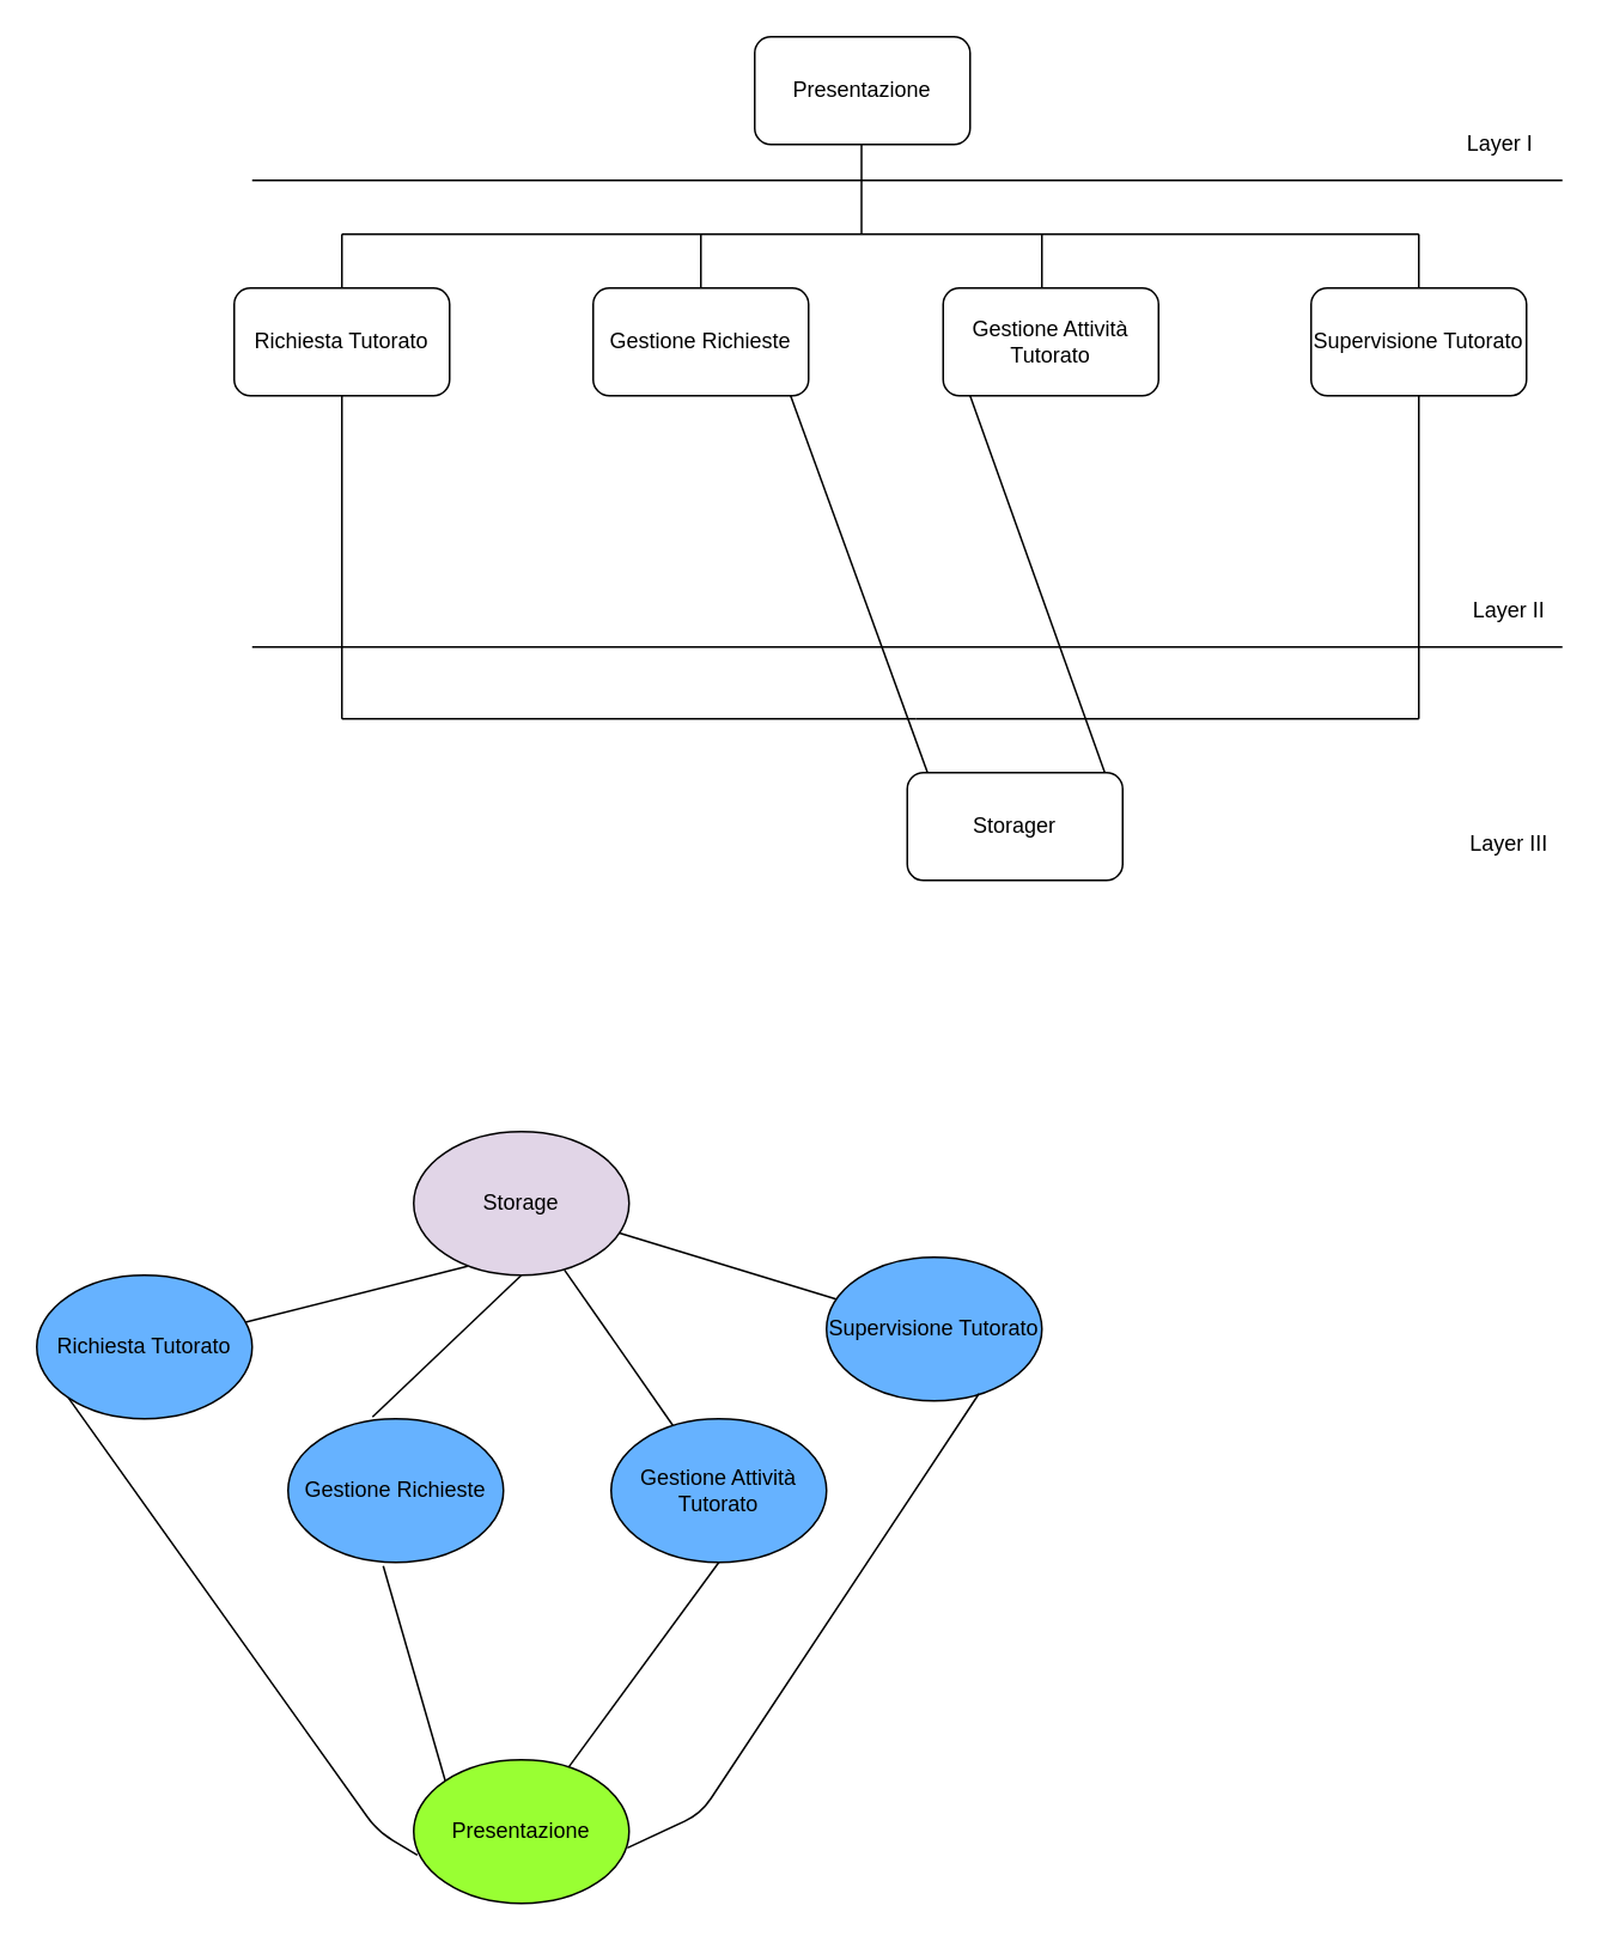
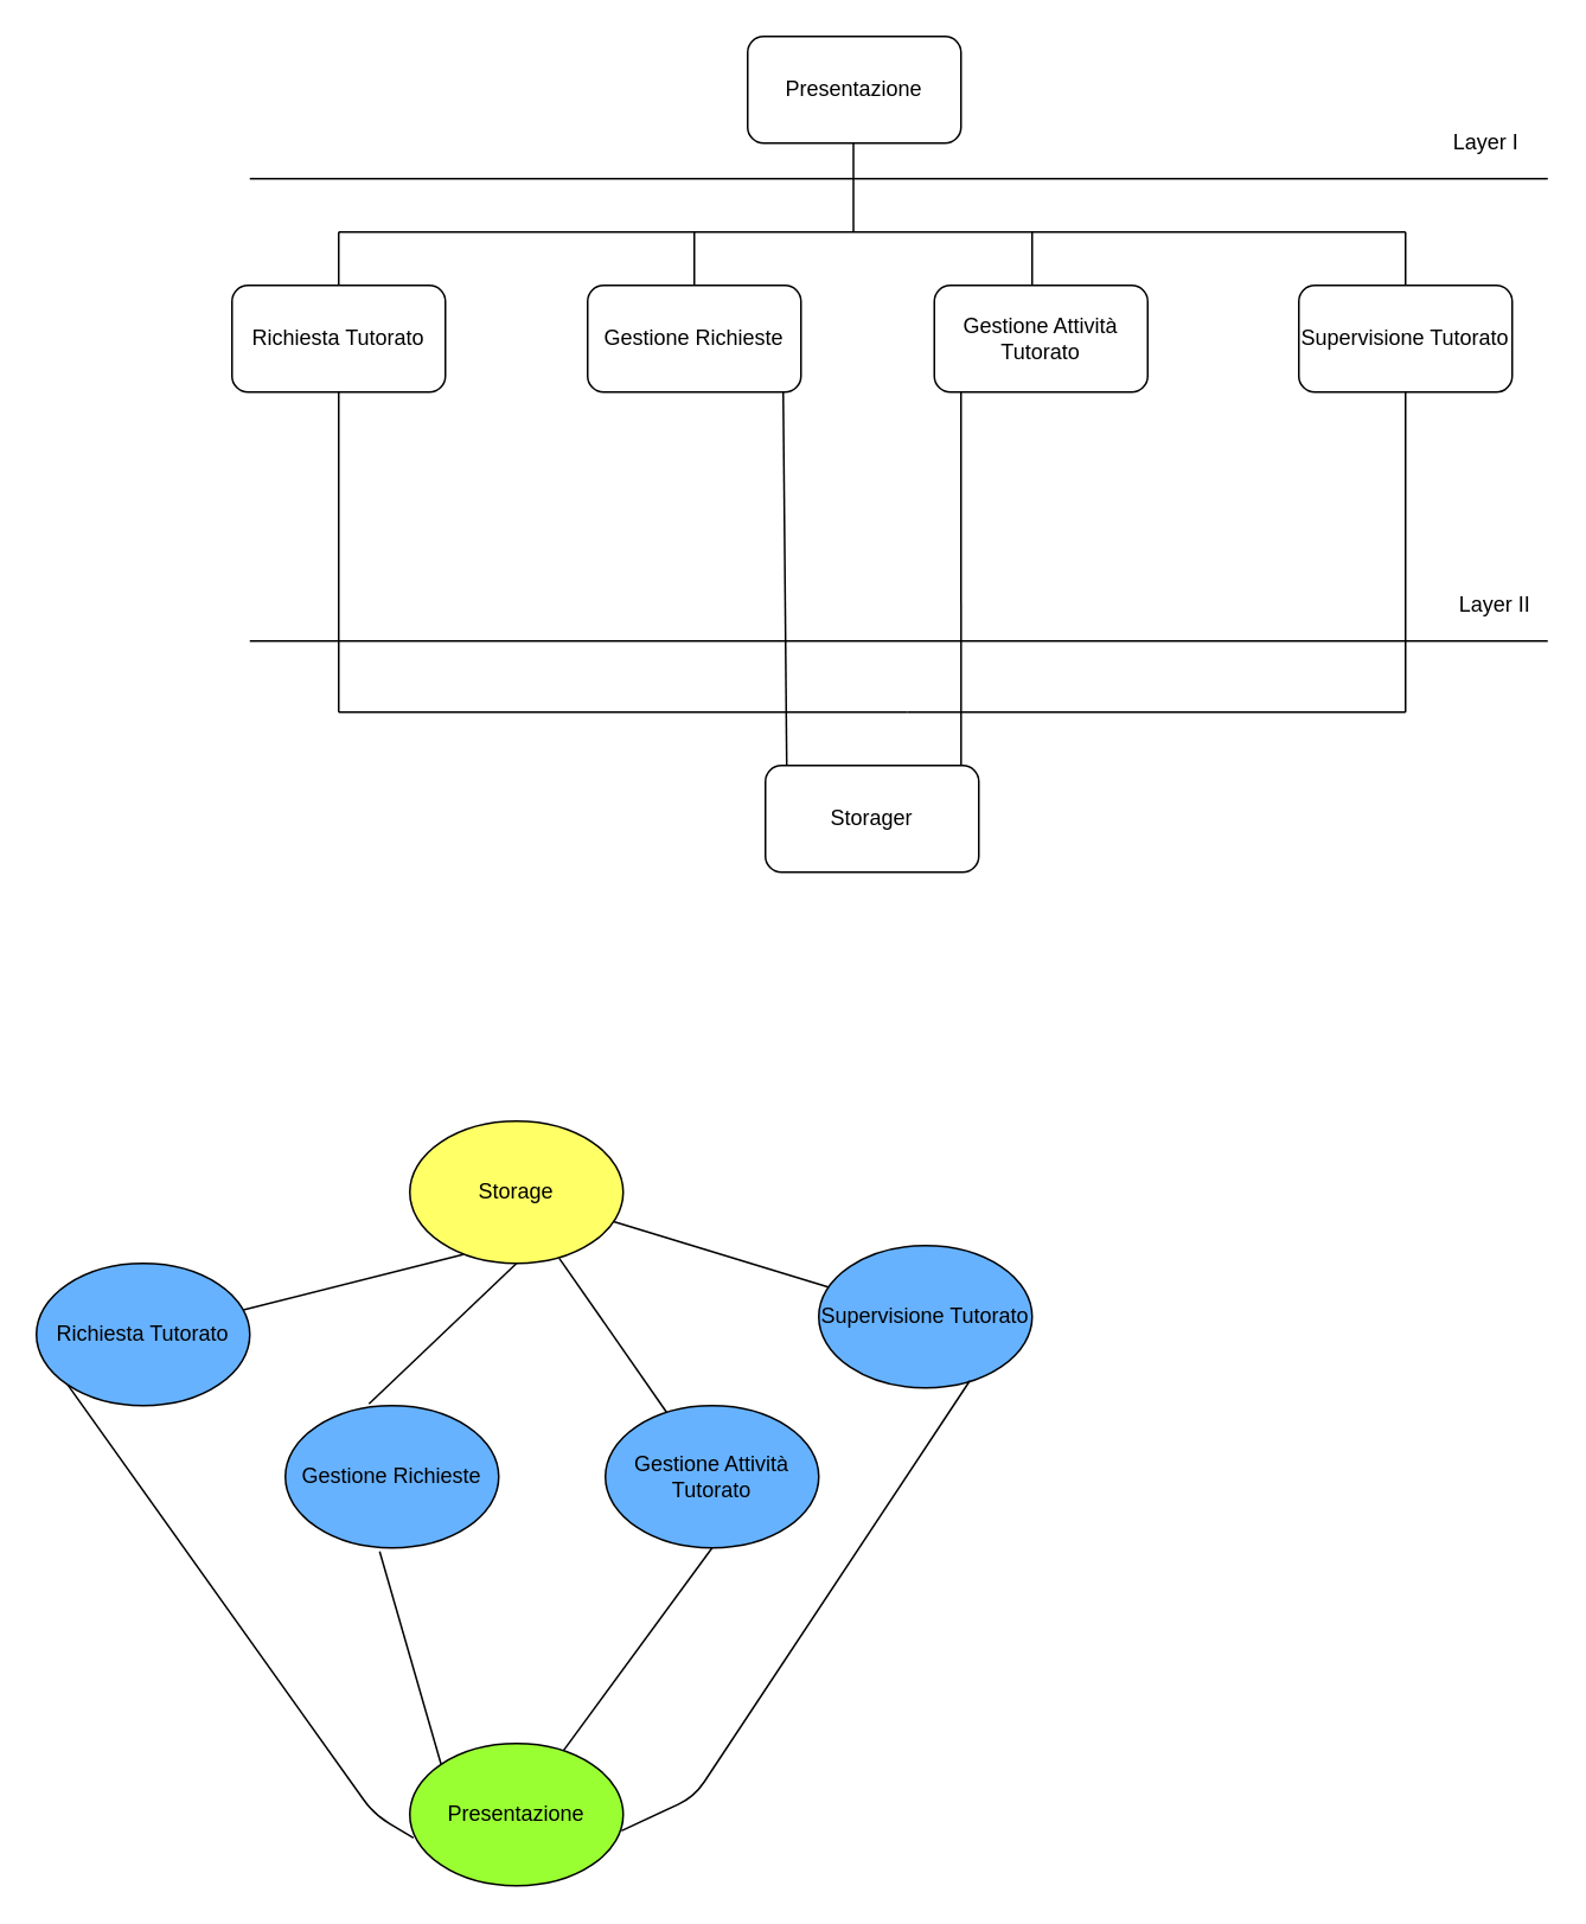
- <mxCell id="23" value="Storager" style="rounded=1;whiteSpace=wrap;html=1;" parent="1" vertex="1"><mxGeometry x="505" y="430" width="120" height="60" as="geometry" /></mxCell>
+ <mxCell id="23" value="Storager" style="rounded=1;whiteSpace=wrap;html=1;" parent="1" vertex="1"><mxGeometry x="430" y="430" width="120" height="60" as="geometry" /></mxCell>
- <mxCell id="24" value="Layer III" style="text;html=1;align=center;verticalAlign=middle;resizable=0;points=[];;autosize=1;" parent="1" vertex="1"><mxGeometry x="810" y="460" width="60" height="20" as="geometry" /></mxCell>
- <mxCell id="25" value="Storage" style="ellipse;whiteSpace=wrap;html=1;fillColor=#e1d5e7;" parent="1" vertex="1"><mxGeometry x="230" y="630" width="120" height="80" as="geometry" /></mxCell>
+ <mxCell id="25" value="Storage" style="ellipse;whiteSpace=wrap;html=1;fillColor=#FFFF66;" parent="1" vertex="1"><mxGeometry x="230" y="630" width="120" height="80" as="geometry" /></mxCell>
